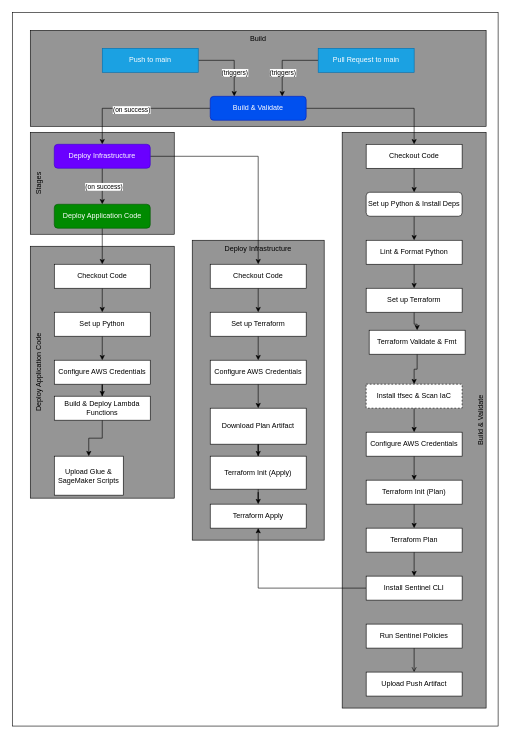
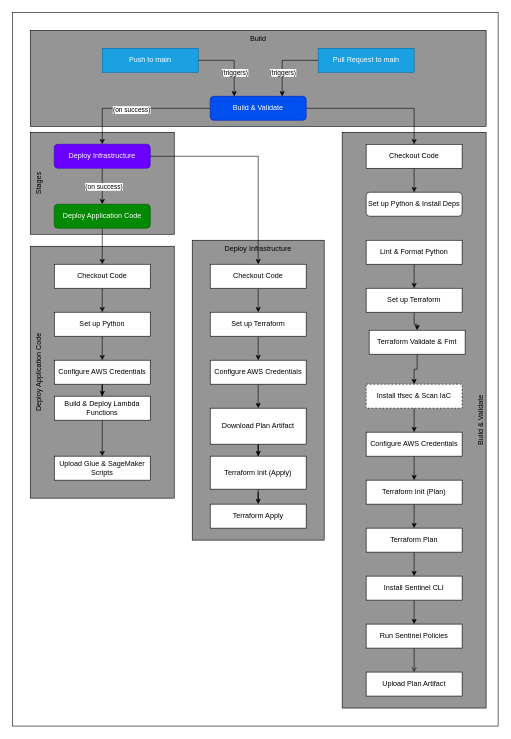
- <mxCell id="44" style="edgeStyle=orthogonalEdgeStyle;rounded=0;orthogonalLoop=1;jettySize=auto;html=1;" edge="1" parent="1" source="45" target="49"><mxGeometry relative="1" as="geometry" /></mxCell>
- <mxCell id="32" value="&lt;span class=&quot;selected&quot;&gt;Upload Glue &amp;amp; SageMaker Scripts&lt;/span&gt;" style="rounded=0;whiteSpace=wrap;html=1;" vertex="1" parent="1"><mxGeometry x="90" y="760" width="115" height="65" as="geometry" /></mxCell>
+ <mxCell id="32" value="&lt;span class=&quot;selected&quot;&gt;Upload Glue &amp;amp; SageMaker Scripts&lt;/span&gt;" style="rounded=0;whiteSpace=wrap;html=1;" vertex="1" parent="1"><mxGeometry x="90" y="760" width="160" height="40" as="geometry" /></mxCell>
- <mxCell id="62" style="edgeStyle=orthogonalEdgeStyle;rounded=0;orthogonalLoop=1;jettySize=auto;html=1;" edge="1" parent="1" source="63" target="43"><mxGeometry relative="1" as="geometry" /></mxCell>
+ <mxCell id="62" style="edgeStyle=orthogonalEdgeStyle;rounded=0;orthogonalLoop=1;jettySize=auto;html=1;entryX=0.5;entryY=0;entryDx=0;entryDy=0;" edge="1" parent="1" source="63" target="65"><mxGeometry relative="1" as="geometry" /></mxCell>
- <mxCell id="66" value="&lt;span class=&quot;selected&quot;&gt;Upload Push Artifact&lt;/span&gt;" style="rounded=0;whiteSpace=wrap;html=1;" vertex="1" parent="1"><mxGeometry x="610" y="1120" width="160" height="40" as="geometry" /></mxCell>
+ <mxCell id="66" value="&lt;span class=&quot;selected&quot;&gt;Upload Plan Artifact&lt;/span&gt;" style="rounded=0;whiteSpace=wrap;html=1;" vertex="1" parent="1"><mxGeometry x="610" y="1120" width="160" height="40" as="geometry" /></mxCell>
